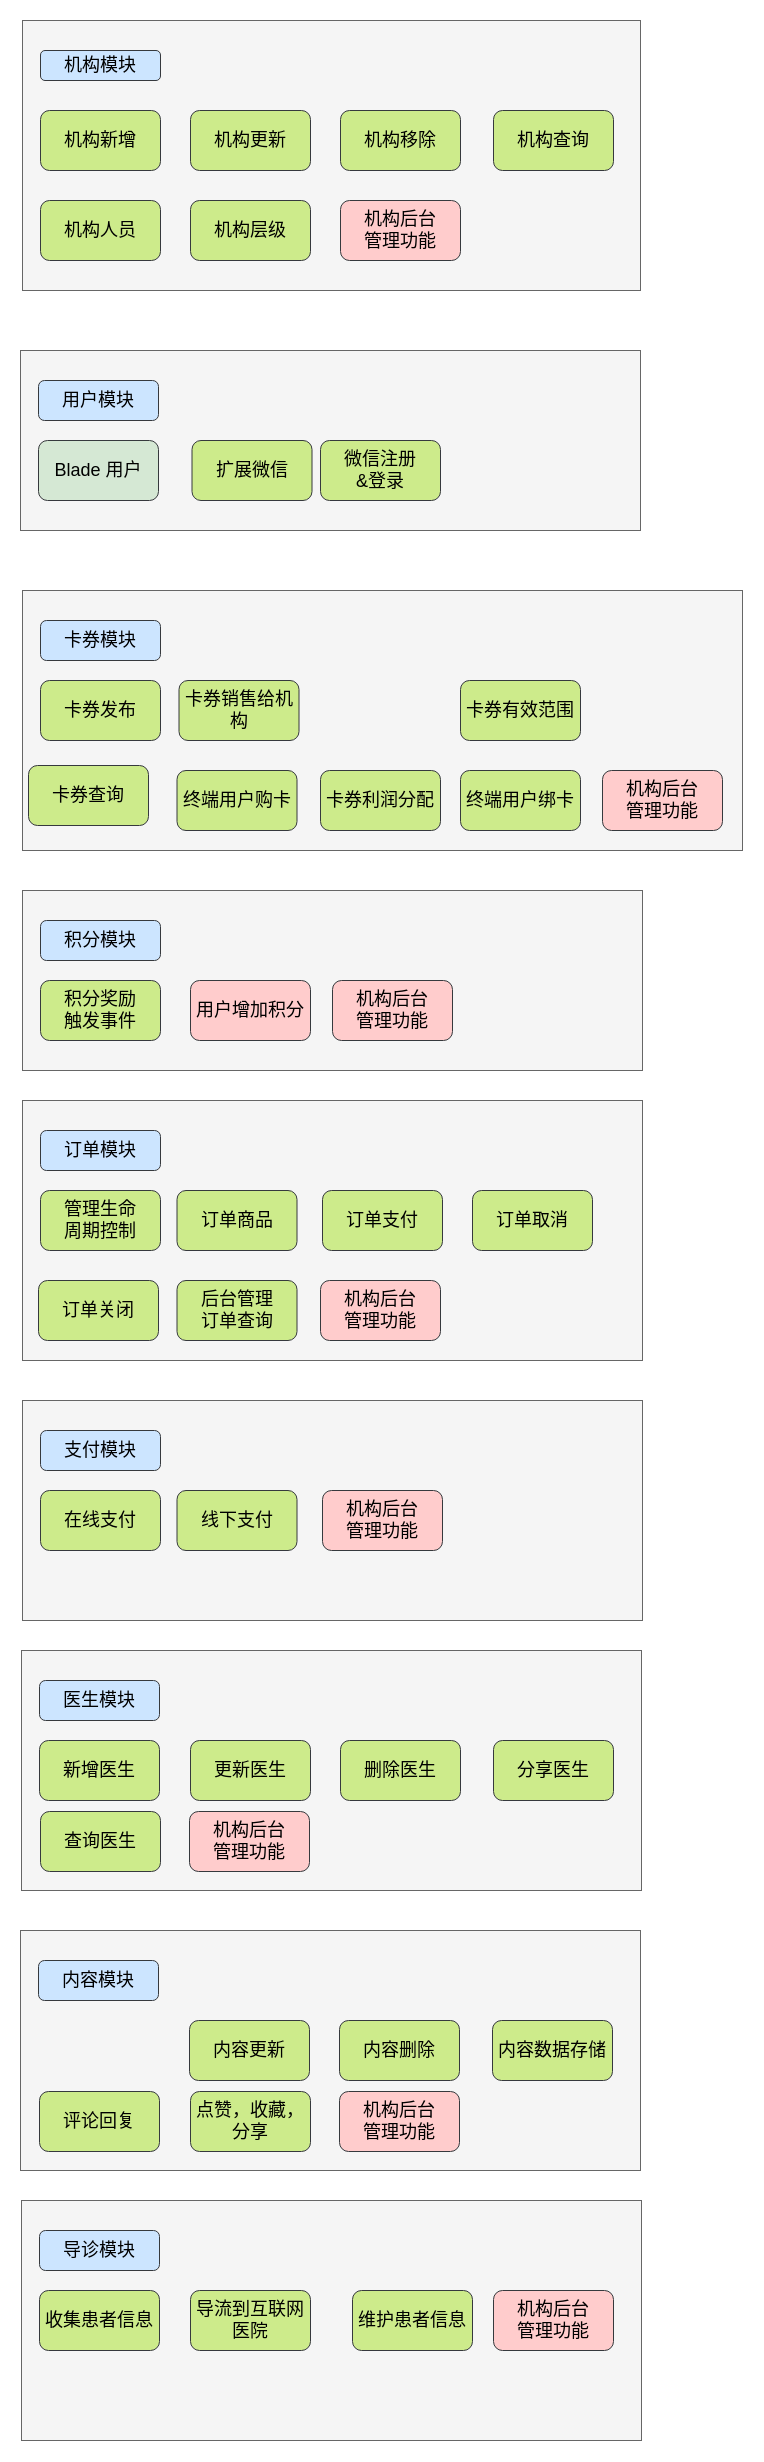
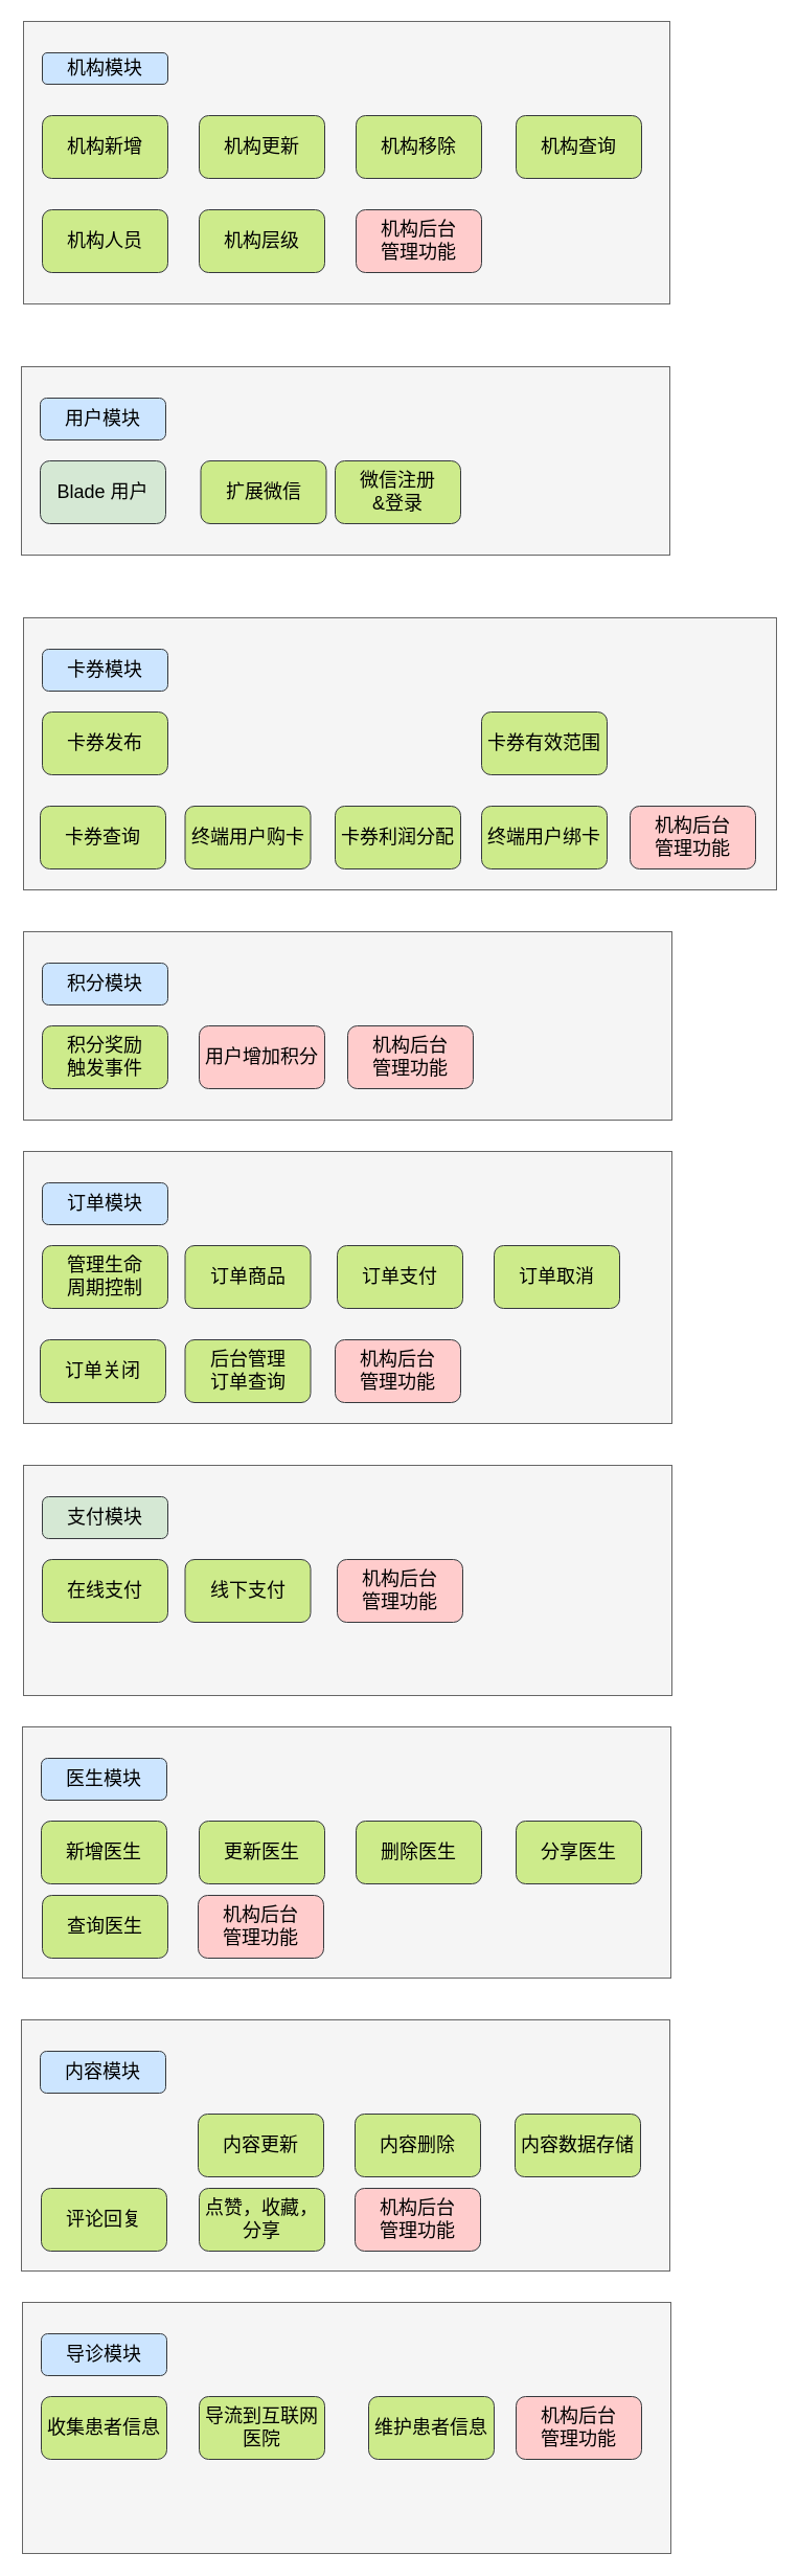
- <mxCell id="18" value="&lt;span style=&quot;font-size: 18px;&quot;&gt;卡券销售给机构&lt;/span&gt;" style="rounded=1;whiteSpace=wrap;html=1;fillColor=#cdeb8b;strokeColor=#36393d;" vertex="1" parent="1"><mxGeometry x="178.5" y="680" width="120" height="60" as="geometry" /></mxCell>
- <mxCell id="21" value="&lt;span style=&quot;font-size: 18px;&quot;&gt;卡券查询&lt;/span&gt;" style="rounded=1;whiteSpace=wrap;html=1;fillColor=#cdeb8b;strokeColor=#36393d;" vertex="1" parent="1"><mxGeometry x="28" y="765" width="120" height="60" as="geometry" /></mxCell>
+ <mxCell id="21" value="&lt;span style=&quot;font-size: 18px;&quot;&gt;卡券查询&lt;/span&gt;" style="rounded=1;whiteSpace=wrap;html=1;fillColor=#cdeb8b;strokeColor=#36393d;" vertex="1" parent="1"><mxGeometry x="38" y="770" width="120" height="60" as="geometry" /></mxCell>
- <mxCell id="39" value="&lt;font style=&quot;font-size: 18px;&quot;&gt;支付模块&lt;/font&gt;" style="rounded=1;whiteSpace=wrap;html=1;fillColor=#cce5ff;strokeColor=#36393d;" vertex="1" parent="1"><mxGeometry x="40" y="1430" width="120" height="40" as="geometry" /></mxCell>
+ <mxCell id="39" value="&lt;font style=&quot;font-size: 18px;&quot;&gt;支付模块&lt;/font&gt;" style="rounded=1;whiteSpace=wrap;html=1;fillColor=#d5e8d4;strokeColor=#36393d;" vertex="1" parent="1"><mxGeometry x="40" y="1430" width="120" height="40" as="geometry" /></mxCell>
